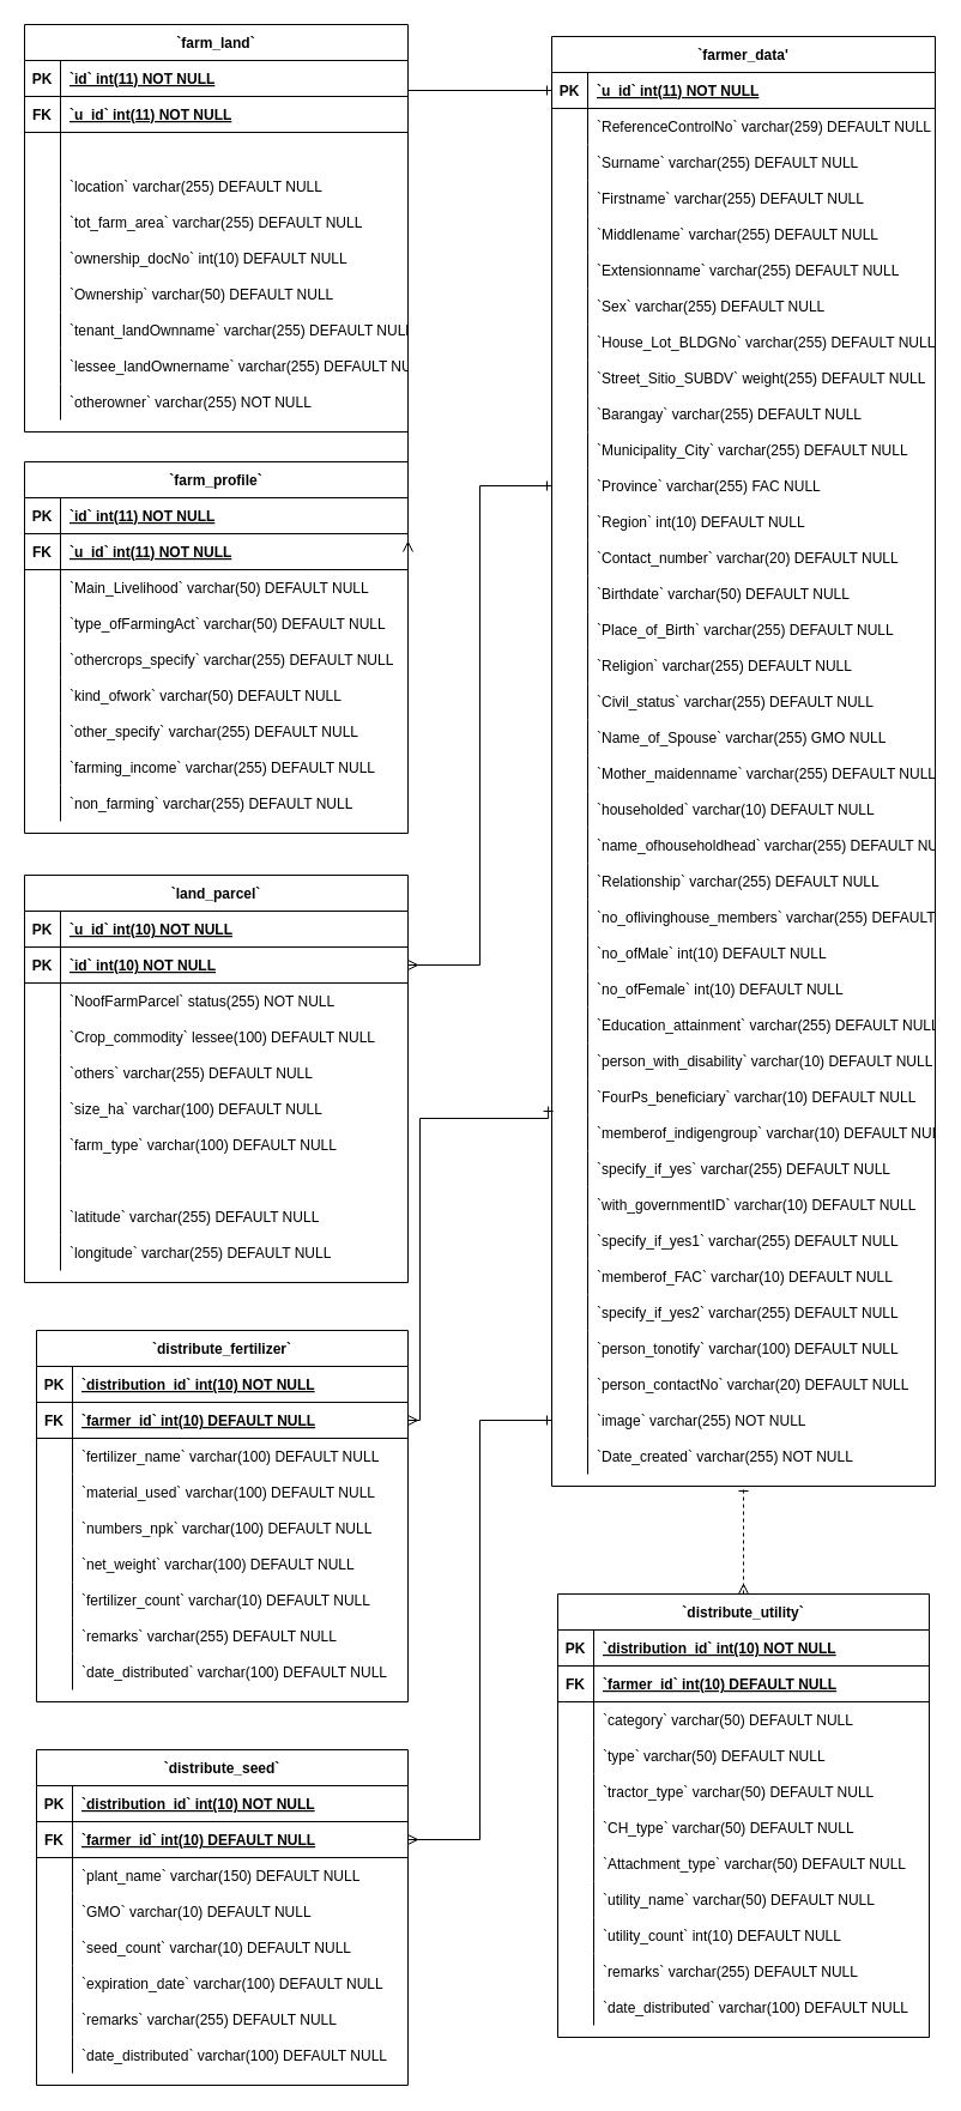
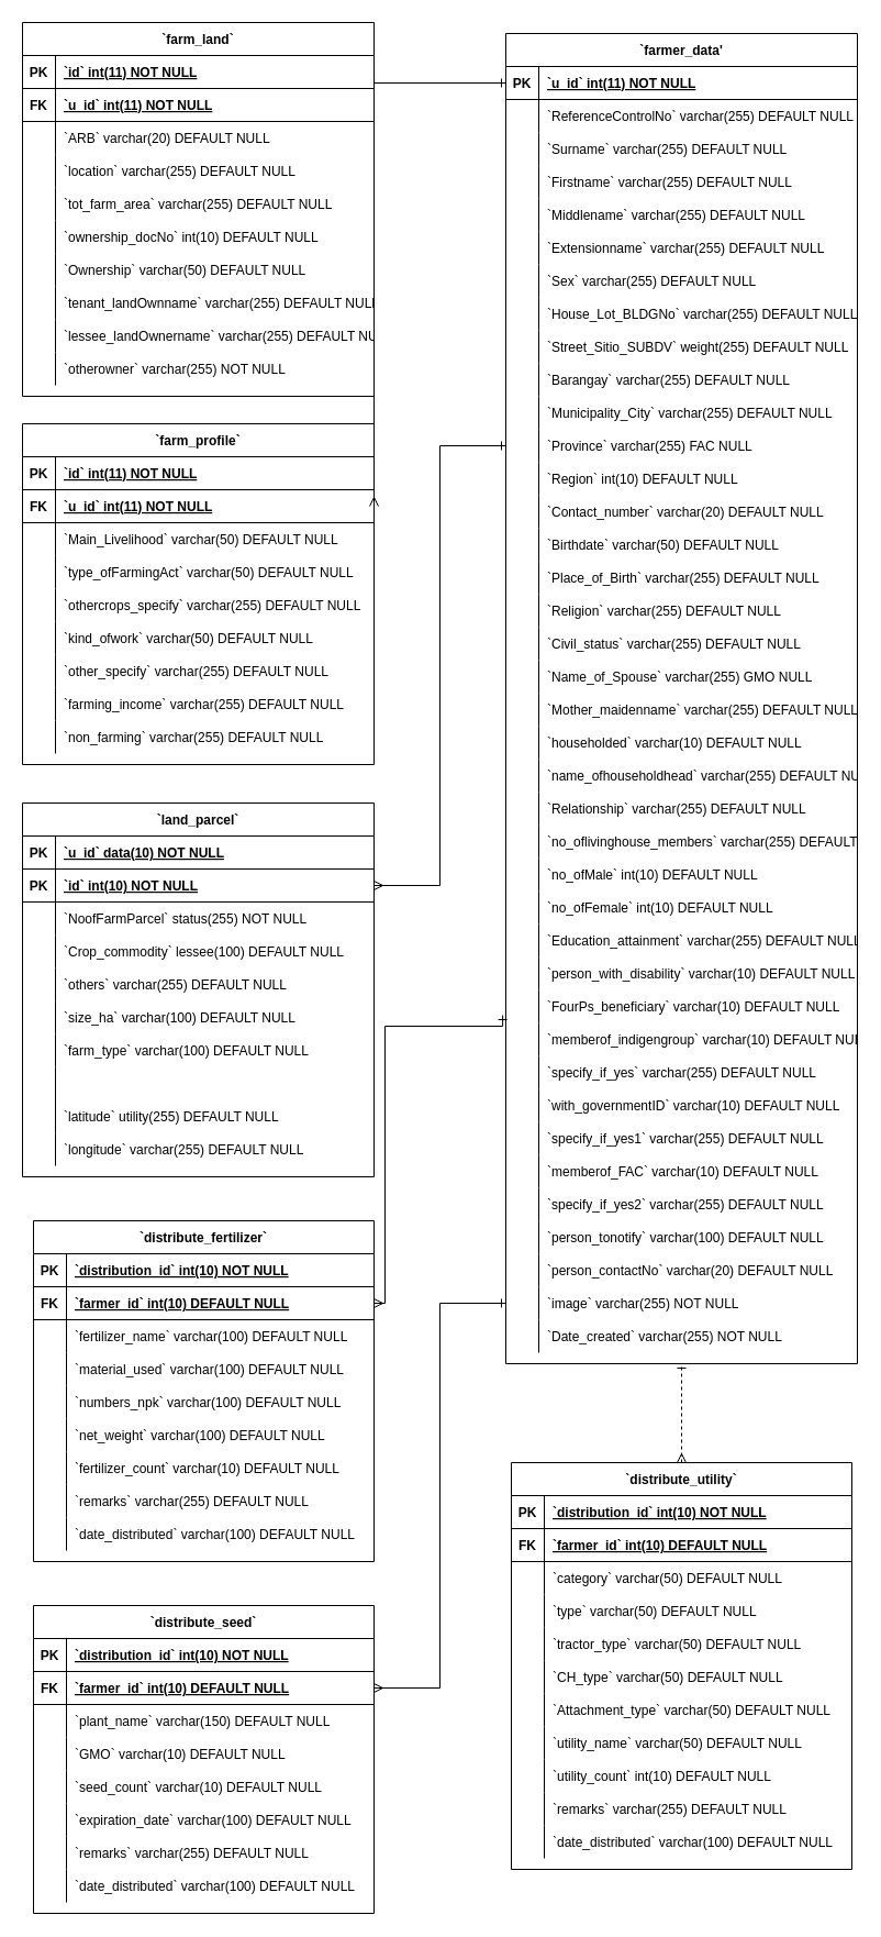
- <mxCell id="8" value="`ReferenceControlNo` varchar(259) DEFAULT NULL" style="shape=partialRectangle;overflow=hidden;connectable=0;fillColor=none;top=0;left=0;bottom=0;right=0;align=left;spacingLeft=6;" parent="6" vertex="1"><mxGeometry x="30" width="290" height="30" as="geometry"><mxRectangle width="290" height="30" as="alternateBounds" /></mxGeometry></mxCell>
+ <mxCell id="8" value="`ReferenceControlNo` varchar(255) DEFAULT NULL" style="shape=partialRectangle;overflow=hidden;connectable=0;fillColor=none;top=0;left=0;bottom=0;right=0;align=left;spacingLeft=6;" parent="6" vertex="1"><mxGeometry x="30" width="290" height="30" as="geometry"><mxRectangle width="290" height="30" as="alternateBounds" /></mxGeometry></mxCell>
+ <mxCell id="129" value="`ARB` varchar(20) DEFAULT NULL" style="shape=partialRectangle;overflow=hidden;connectable=0;fillColor=none;top=0;left=0;bottom=0;right=0;align=left;spacingLeft=6;" parent="127" vertex="1"><mxGeometry x="30" width="290" height="30" as="geometry"><mxRectangle width="290" height="30" as="alternateBounds" /></mxGeometry></mxCell>
- <mxCell id="182" value="`u_id` int(10) NOT NULL" style="shape=partialRectangle;overflow=hidden;connectable=0;fillColor=none;top=0;left=0;bottom=0;right=0;align=left;spacingLeft=6;fontStyle=5;" parent="180" vertex="1"><mxGeometry x="30" width="290" height="30" as="geometry"><mxRectangle width="290" height="30" as="alternateBounds" /></mxGeometry></mxCell>
+ <mxCell id="182" value="`u_id` data(10) NOT NULL" style="shape=partialRectangle;overflow=hidden;connectable=0;fillColor=none;top=0;left=0;bottom=0;right=0;align=left;spacingLeft=6;fontStyle=5;" parent="180" vertex="1"><mxGeometry x="30" width="290" height="30" as="geometry"><mxRectangle width="290" height="30" as="alternateBounds" /></mxGeometry></mxCell>
- <mxCell id="205" value="`latitude` varchar(255) DEFAULT NULL" style="shape=partialRectangle;overflow=hidden;connectable=0;fillColor=none;top=0;left=0;bottom=0;right=0;align=left;spacingLeft=6;" parent="203" vertex="1"><mxGeometry x="30" width="290" height="30" as="geometry"><mxRectangle width="290" height="30" as="alternateBounds" /></mxGeometry></mxCell>
+ <mxCell id="205" value="`latitude` utility(255) DEFAULT NULL" style="shape=partialRectangle;overflow=hidden;connectable=0;fillColor=none;top=0;left=0;bottom=0;right=0;align=left;spacingLeft=6;" parent="203" vertex="1"><mxGeometry x="30" width="290" height="30" as="geometry"><mxRectangle width="290" height="30" as="alternateBounds" /></mxGeometry></mxCell>
